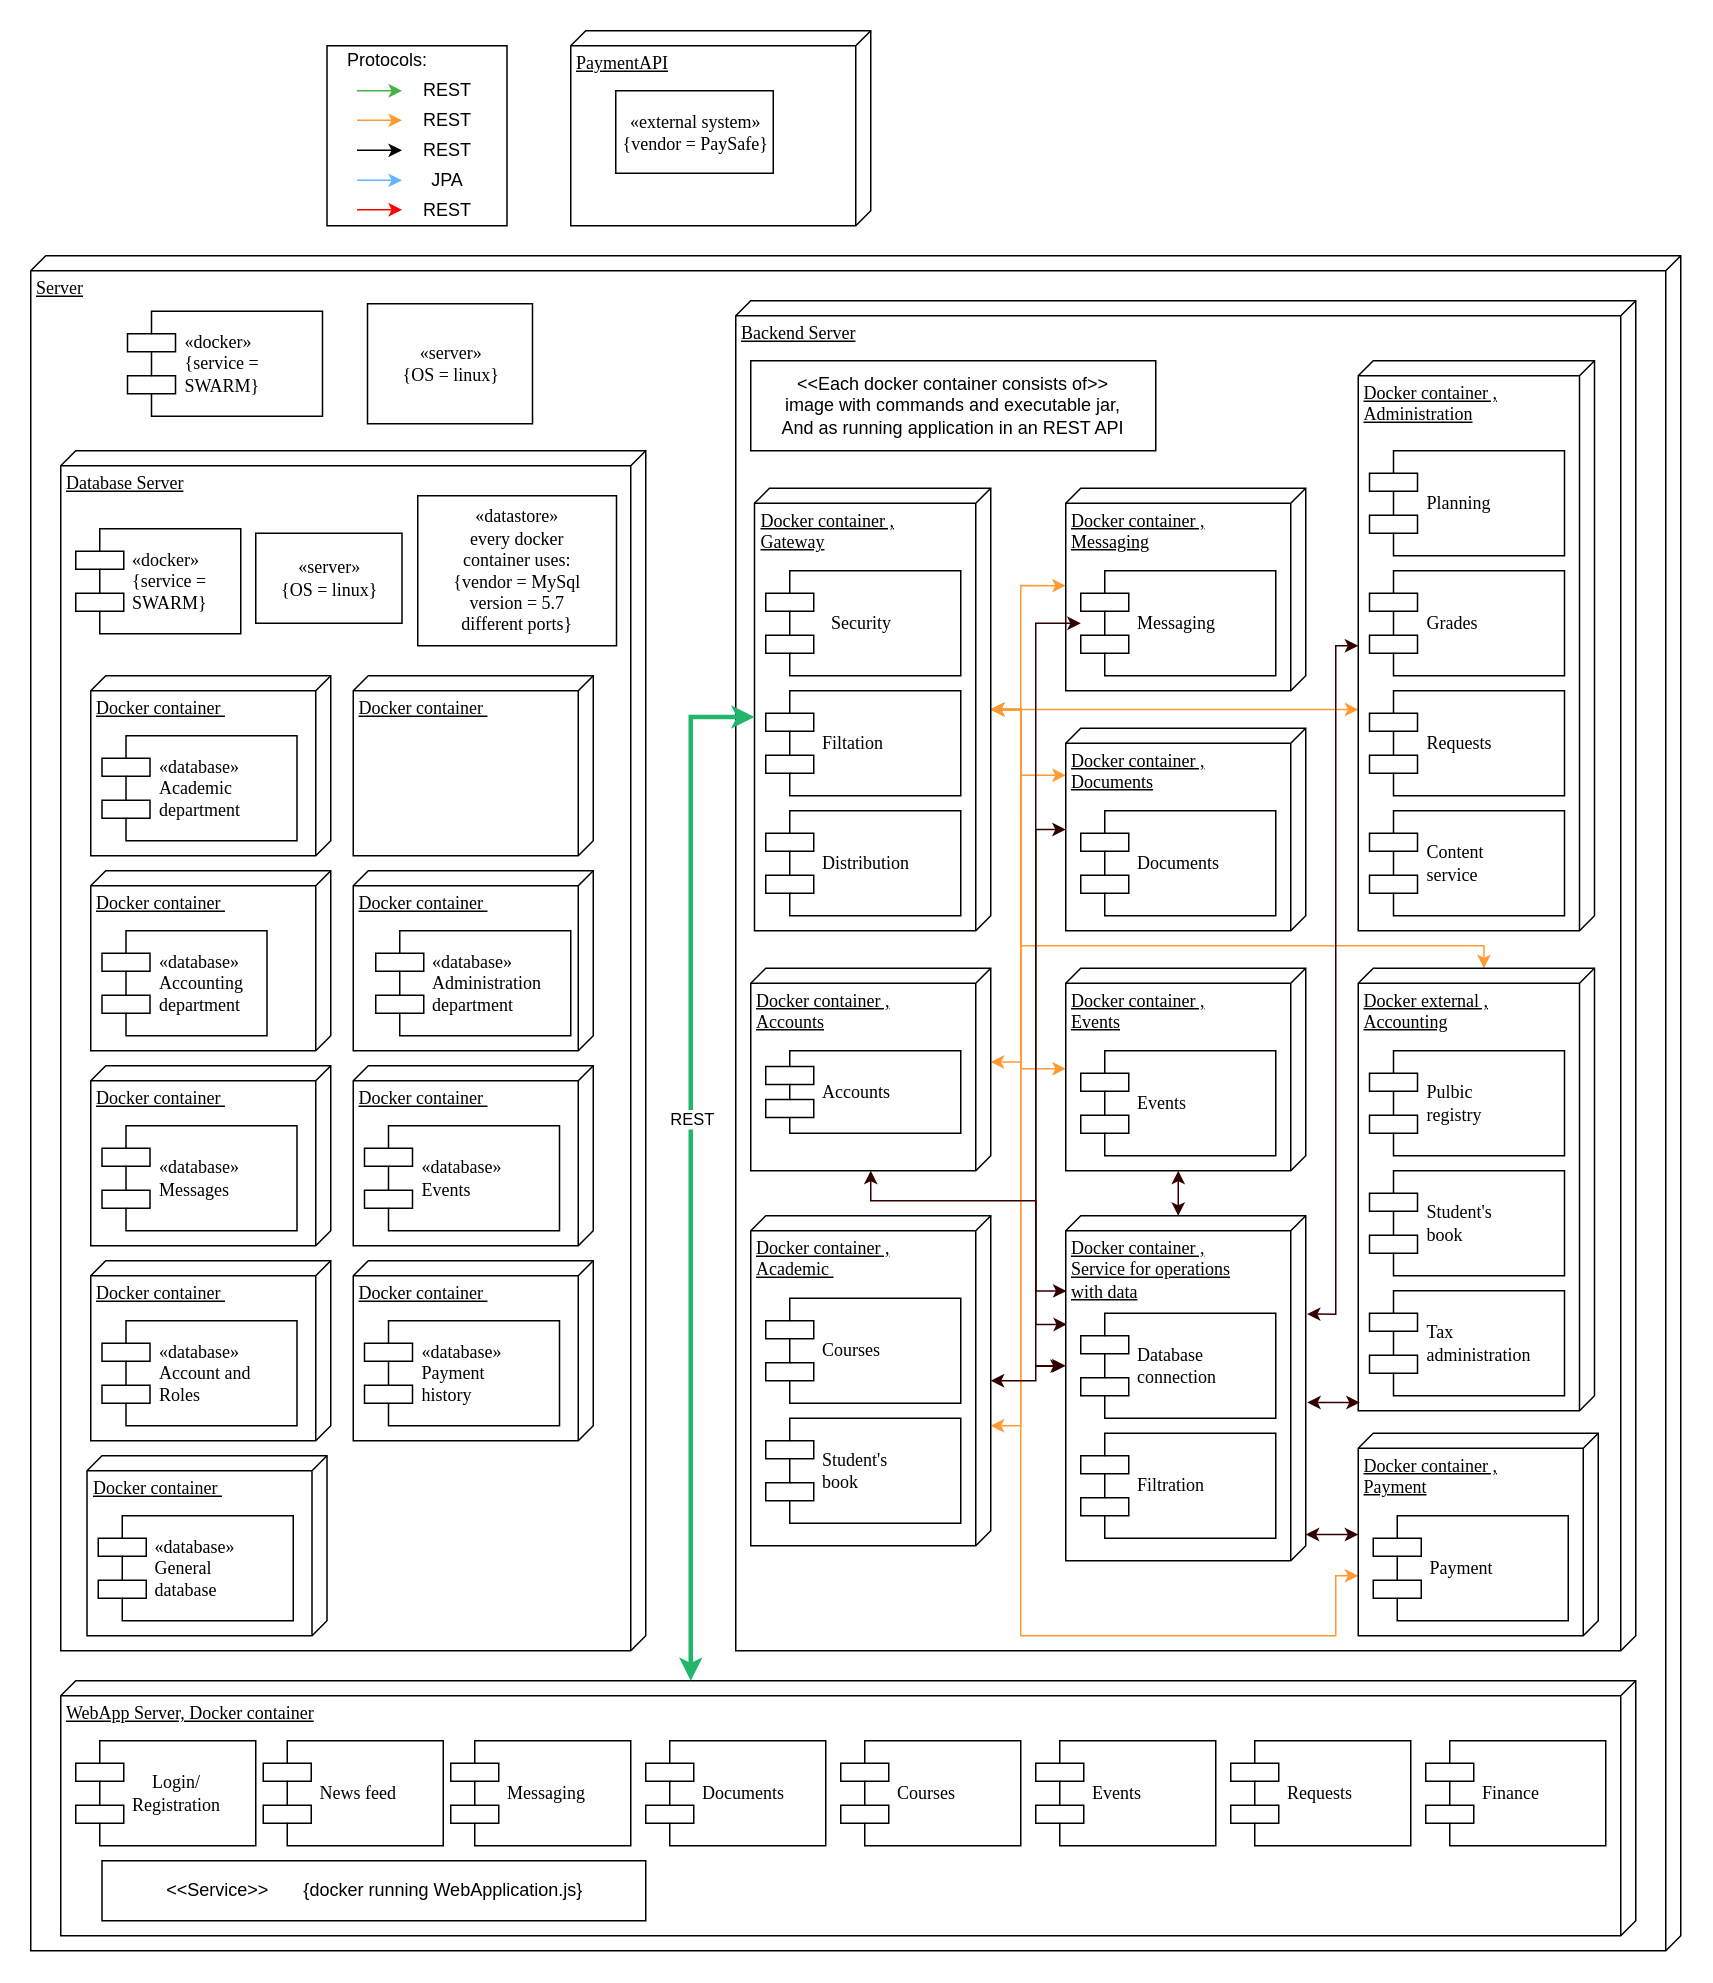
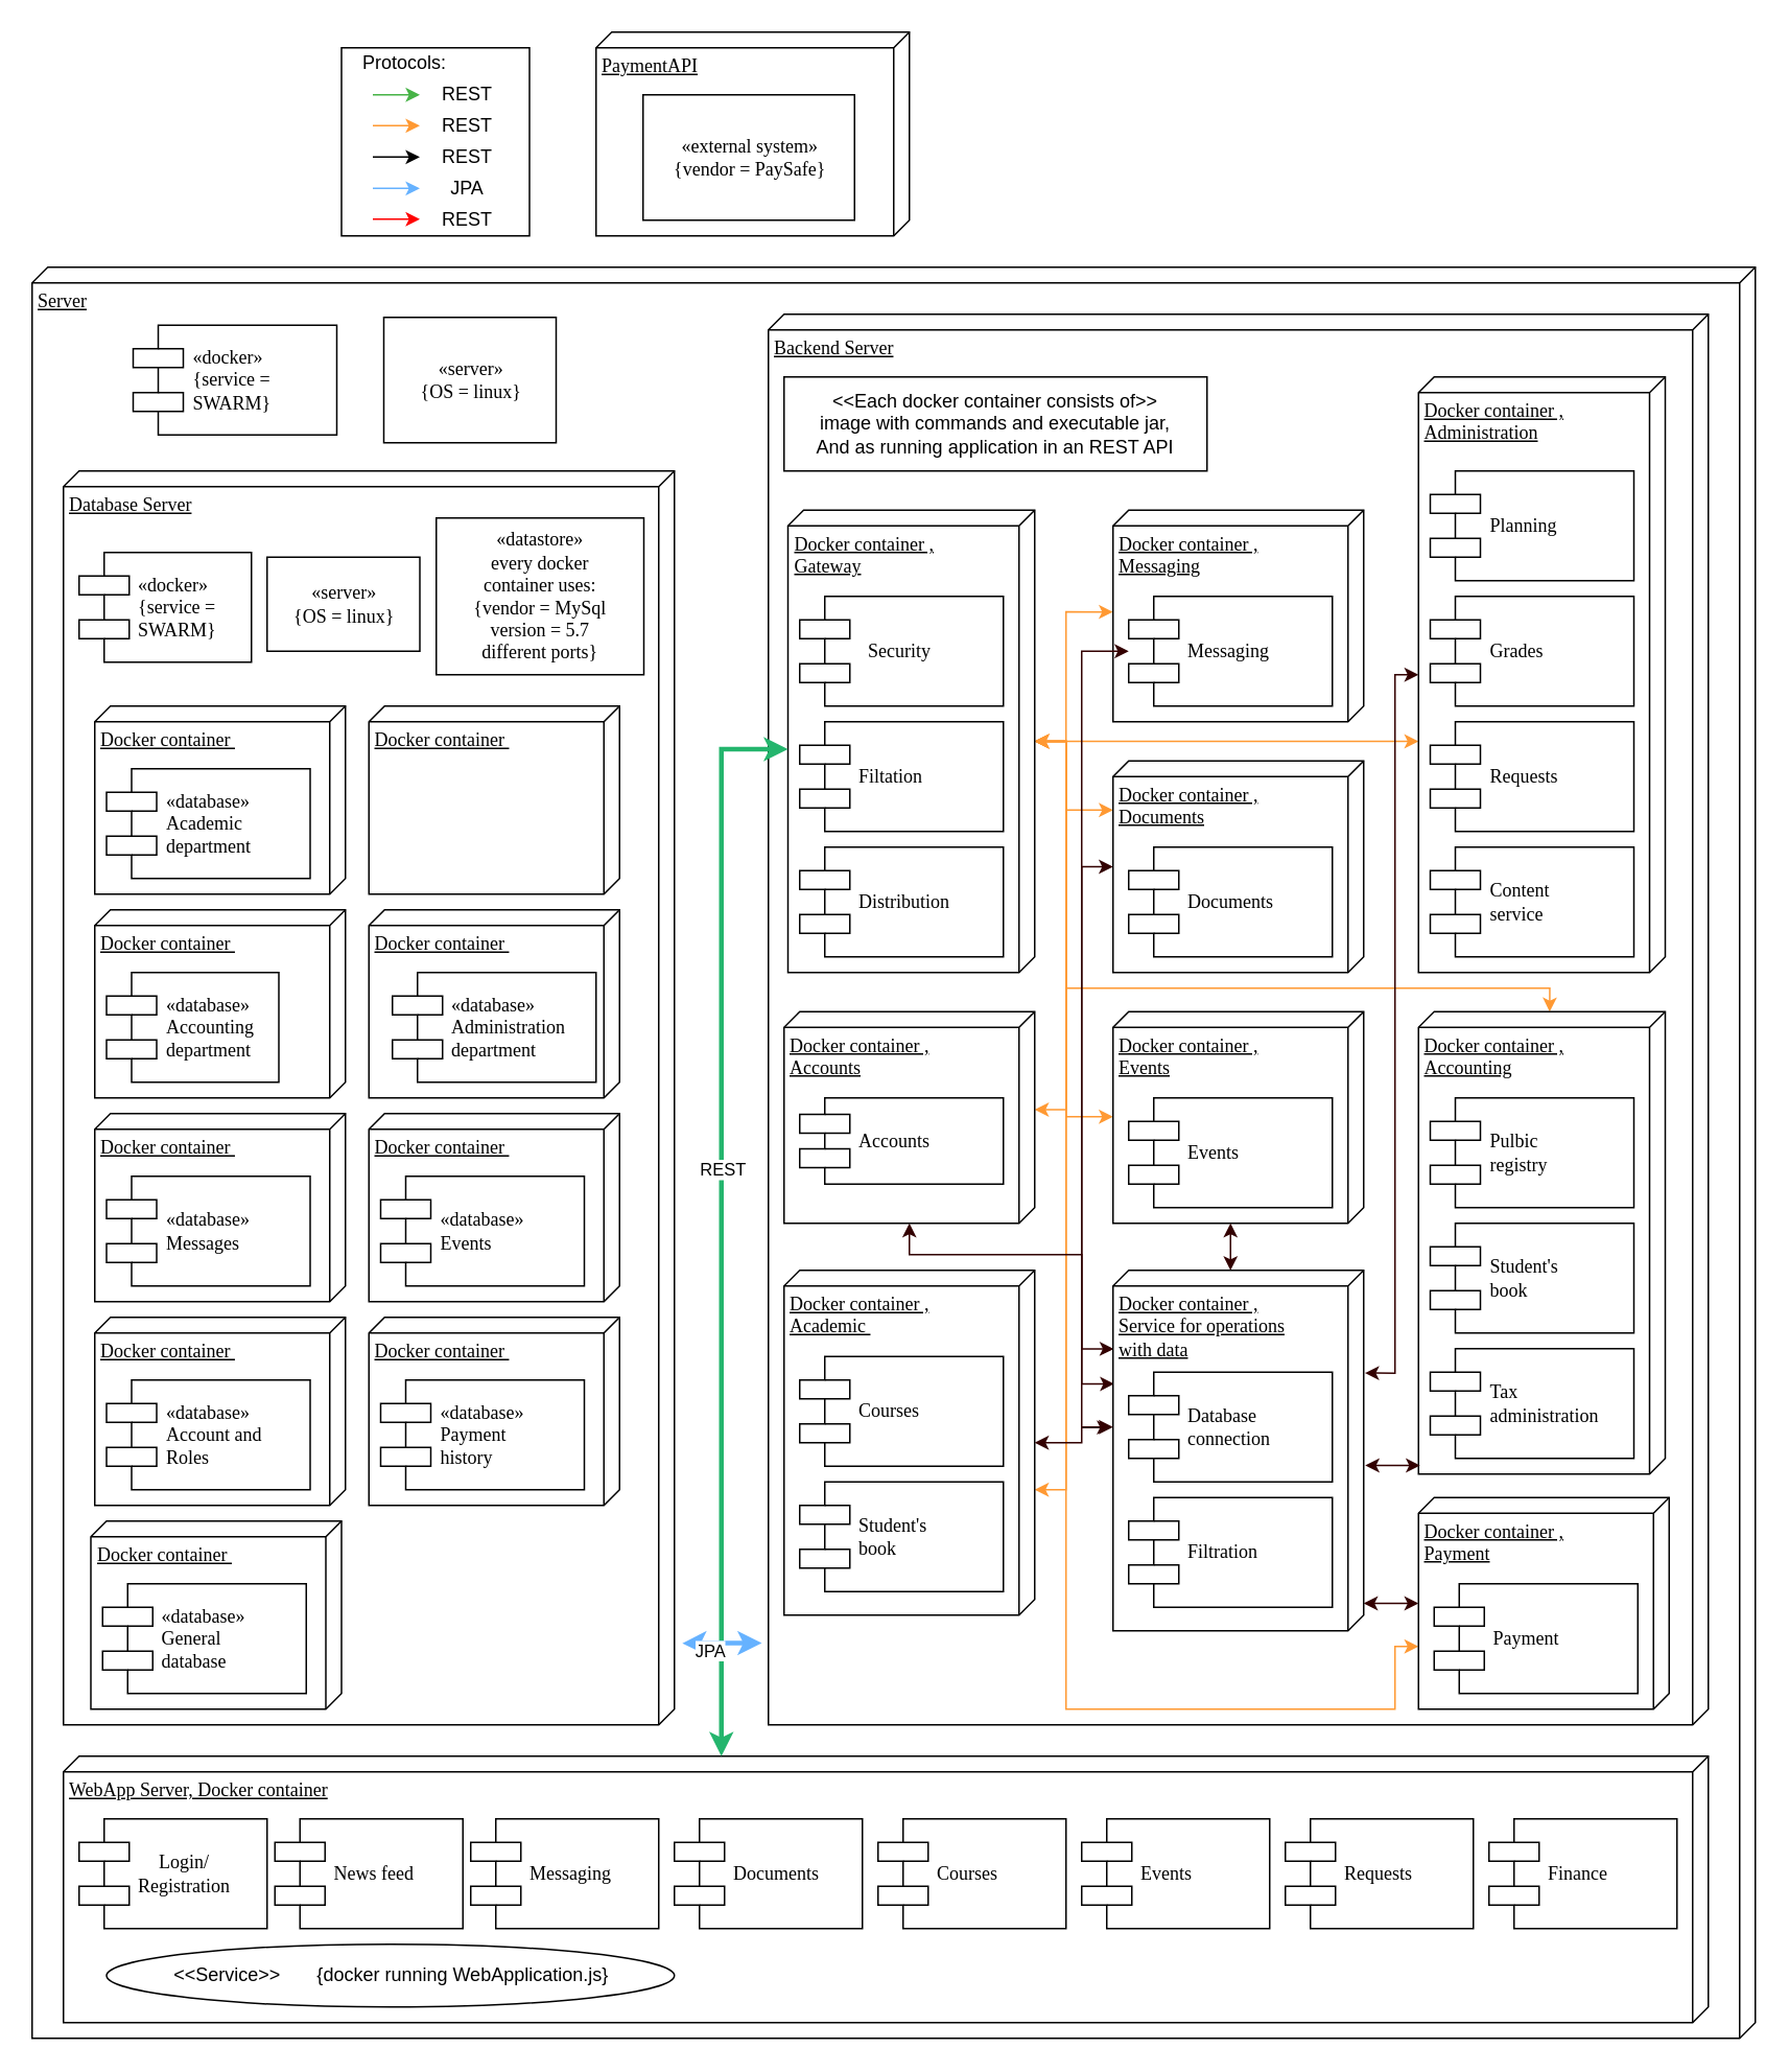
- <mxCell id="17" value="«external system»&lt;br&gt;{vendor = PaySafe}" style="html=1;rounded=0;shadow=0;comic=0;labelBackgroundColor=none;strokeWidth=1;fontFamily=Verdana;fontSize=12;align=center;" parent="1" vertex="1"><mxGeometry x="410" y="60" width="105" height="55" as="geometry" /></mxCell>
+ <mxCell id="17" value="«external system»&lt;br&gt;{vendor = PaySafe}" style="html=1;rounded=0;shadow=0;comic=0;labelBackgroundColor=none;strokeWidth=1;fontFamily=Verdana;fontSize=12;align=center;" parent="1" vertex="1"><mxGeometry x="410" y="60" width="135" height="80" as="geometry" /></mxCell>
- <mxCell id="59" value="Docker external ,&lt;br&gt;Accounting" style="verticalAlign=top;align=left;spacingTop=8;spacingLeft=2;spacingRight=12;shape=cube;size=10;direction=south;fontStyle=4;html=1;rounded=0;shadow=0;comic=0;labelBackgroundColor=none;strokeWidth=1;fontFamily=Verdana;fontSize=12" parent="1" vertex="1"><mxGeometry x="905" y="645" width="157.5" height="295" as="geometry" /></mxCell>
+ <mxCell id="59" value="Docker container ,&lt;br&gt;Accounting" style="verticalAlign=top;align=left;spacingTop=8;spacingLeft=2;spacingRight=12;shape=cube;size=10;direction=south;fontStyle=4;html=1;rounded=0;shadow=0;comic=0;labelBackgroundColor=none;strokeWidth=1;fontFamily=Verdana;fontSize=12" parent="1" vertex="1"><mxGeometry x="905" y="645" width="157.5" height="295" as="geometry" /></mxCell>
+ <mxCell id="99" style="edgeStyle=orthogonalEdgeStyle;rounded=0;orthogonalLoop=1;jettySize=auto;html=1;entryX=0.935;entryY=-0.013;entryDx=0;entryDy=0;entryPerimeter=0;startArrow=classic;startFill=1;endArrow=classic;endFill=1;strokeColor=#66B2FF;strokeWidth=3;exitX=0.942;exitY=1.007;exitDx=0;exitDy=0;exitPerimeter=0;" parent="1" source="28" target="4" edge="1"><mxGeometry relative="1" as="geometry"><Array as="points"><mxPoint x="450" y="1048" /><mxPoint x="450" y="1048" /></Array></mxGeometry></mxCell>
+ <mxCell id="100" value="JPA" style="edgeLabel;html=1;align=center;verticalAlign=middle;resizable=0;points=[];" parent="99" vertex="1" connectable="0"><mxGeometry x="0.287" y="5" relative="1" as="geometry"><mxPoint as="offset" /></mxGeometry></mxCell>
- <mxCell id="73" value="&amp;lt;&amp;lt;Service&amp;gt;&amp;gt;&amp;nbsp; &amp;nbsp; &amp;nbsp; &amp;nbsp;{docker running WebApplication.js}" style="rounded=0;whiteSpace=wrap;html=1;" parent="1" vertex="1"><mxGeometry x="67.5" y="1240" width="362.5" height="40" as="geometry" /></mxCell>
+ <mxCell id="73" value="&amp;lt;&amp;lt;Service&amp;gt;&amp;gt;&amp;nbsp; &amp;nbsp; &amp;nbsp; &amp;nbsp;{docker running WebApplication.js}" style="ellipse;whiteSpace=wrap;html=1;" parent="1" vertex="1"><mxGeometry x="67.5" y="1240" width="362.5" height="40" as="geometry" /></mxCell>
